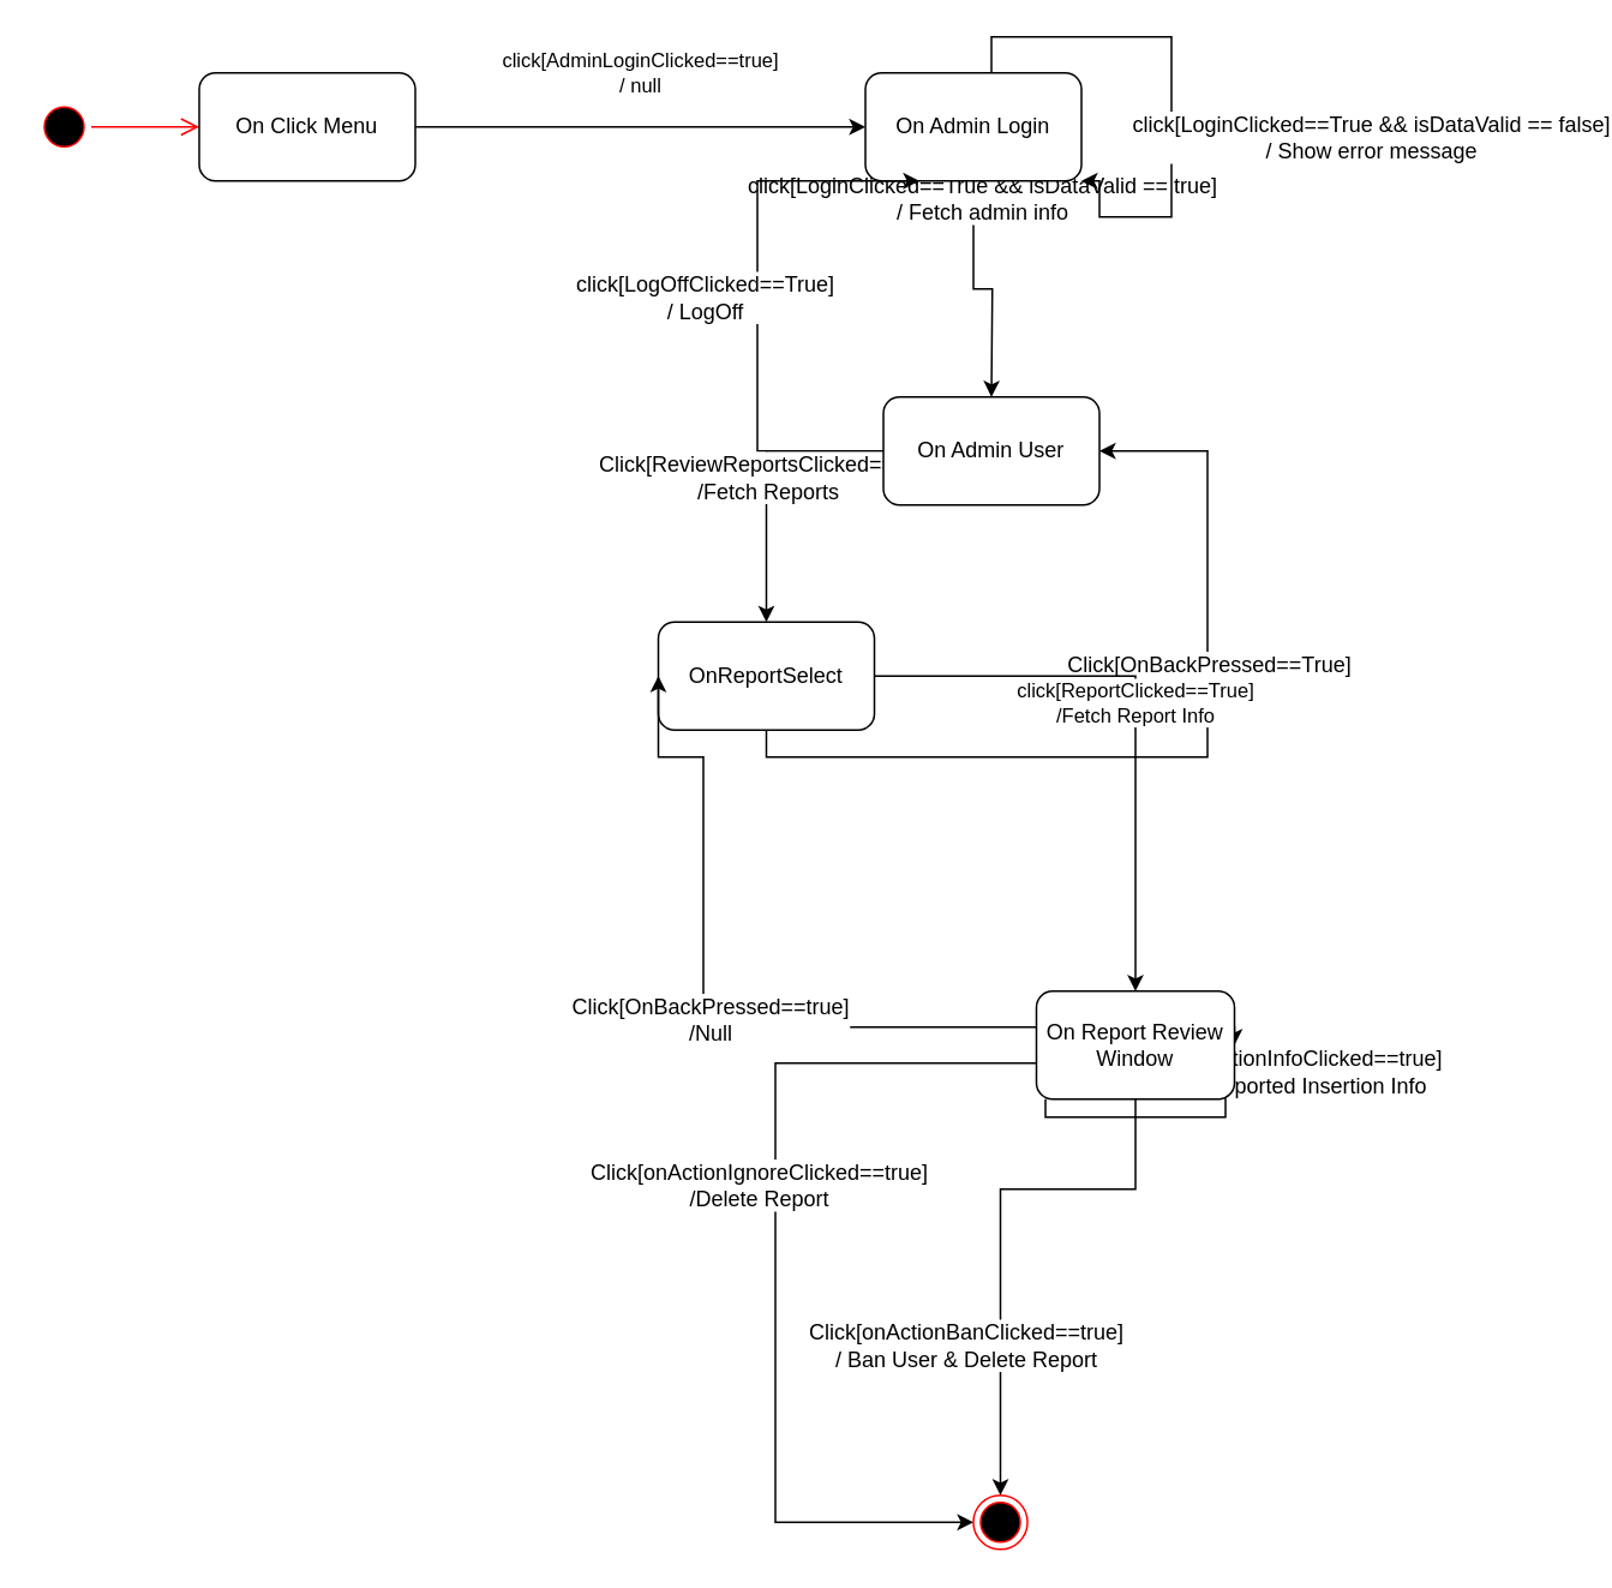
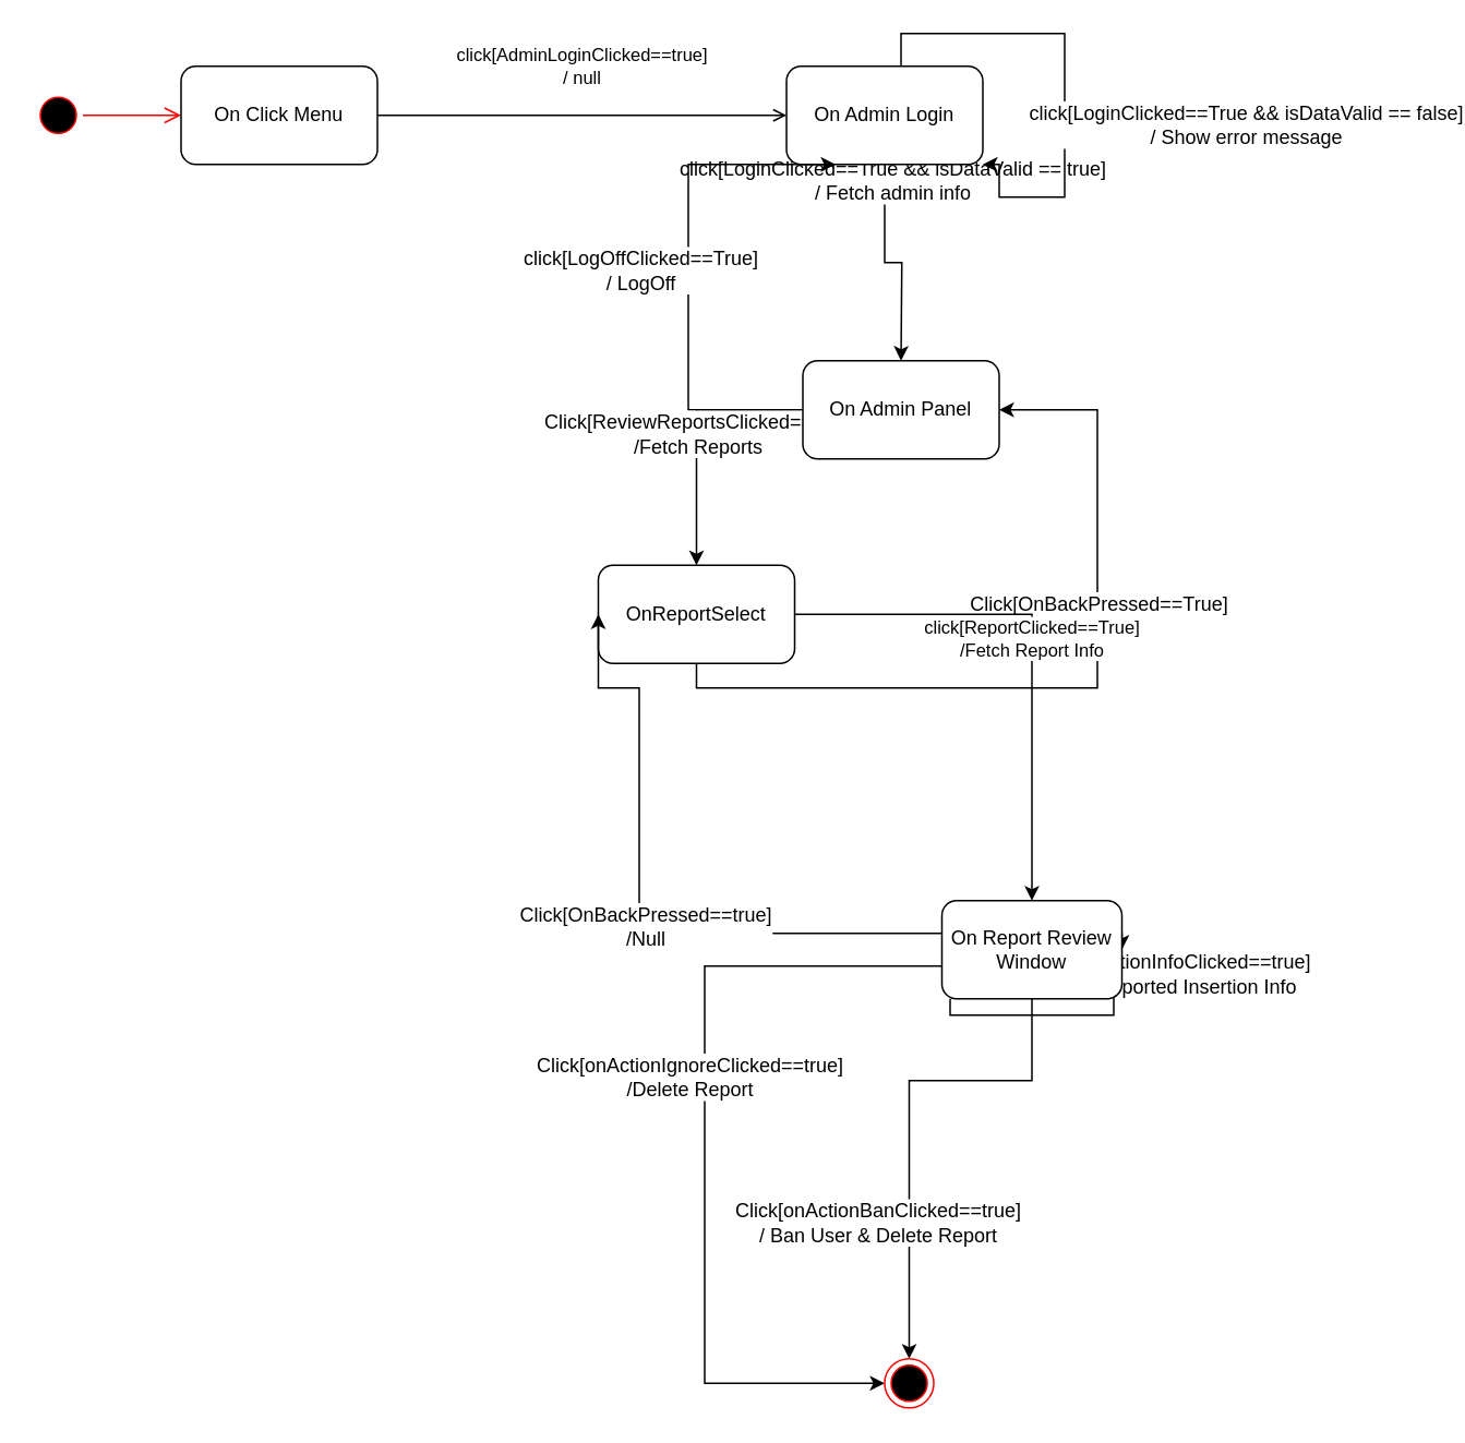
- <mxCell id="4" value="click[AdminLoginClicked==true]&lt;br&gt;/ null" style="edgeStyle=orthogonalEdgeStyle;rounded=0;orthogonalLoop=1;jettySize=auto;html=1;entryX=0;entryY=0.5;entryDx=0;entryDy=0;" edge="1" parent="1" source="5" target="7"><mxGeometry y="30" relative="1" as="geometry"><mxPoint as="offset" /></mxGeometry></mxCell>
+ <mxCell id="4" value="click[AdminLoginClicked==true]&lt;br&gt;/ null" style="edgeStyle=orthogonalEdgeStyle;rounded=0;orthogonalLoop=1;jettySize=auto;html=1;entryX=0;entryY=0.5;entryDx=0;entryDy=0;endArrow=open;" edge="1" parent="1" source="5" target="7"><mxGeometry y="30" relative="1" as="geometry"><mxPoint as="offset" /></mxGeometry></mxCell>
- <mxCell id="14" value="On Admin User" style="rounded=1;whiteSpace=wrap;html=1;" vertex="1" parent="1"><mxGeometry x="490" y="220" width="120" height="60" as="geometry" /></mxCell>
+ <mxCell id="14" value="On Admin Panel" style="rounded=1;whiteSpace=wrap;html=1;" vertex="1" parent="1"><mxGeometry x="490" y="220" width="120" height="60" as="geometry" /></mxCell>
